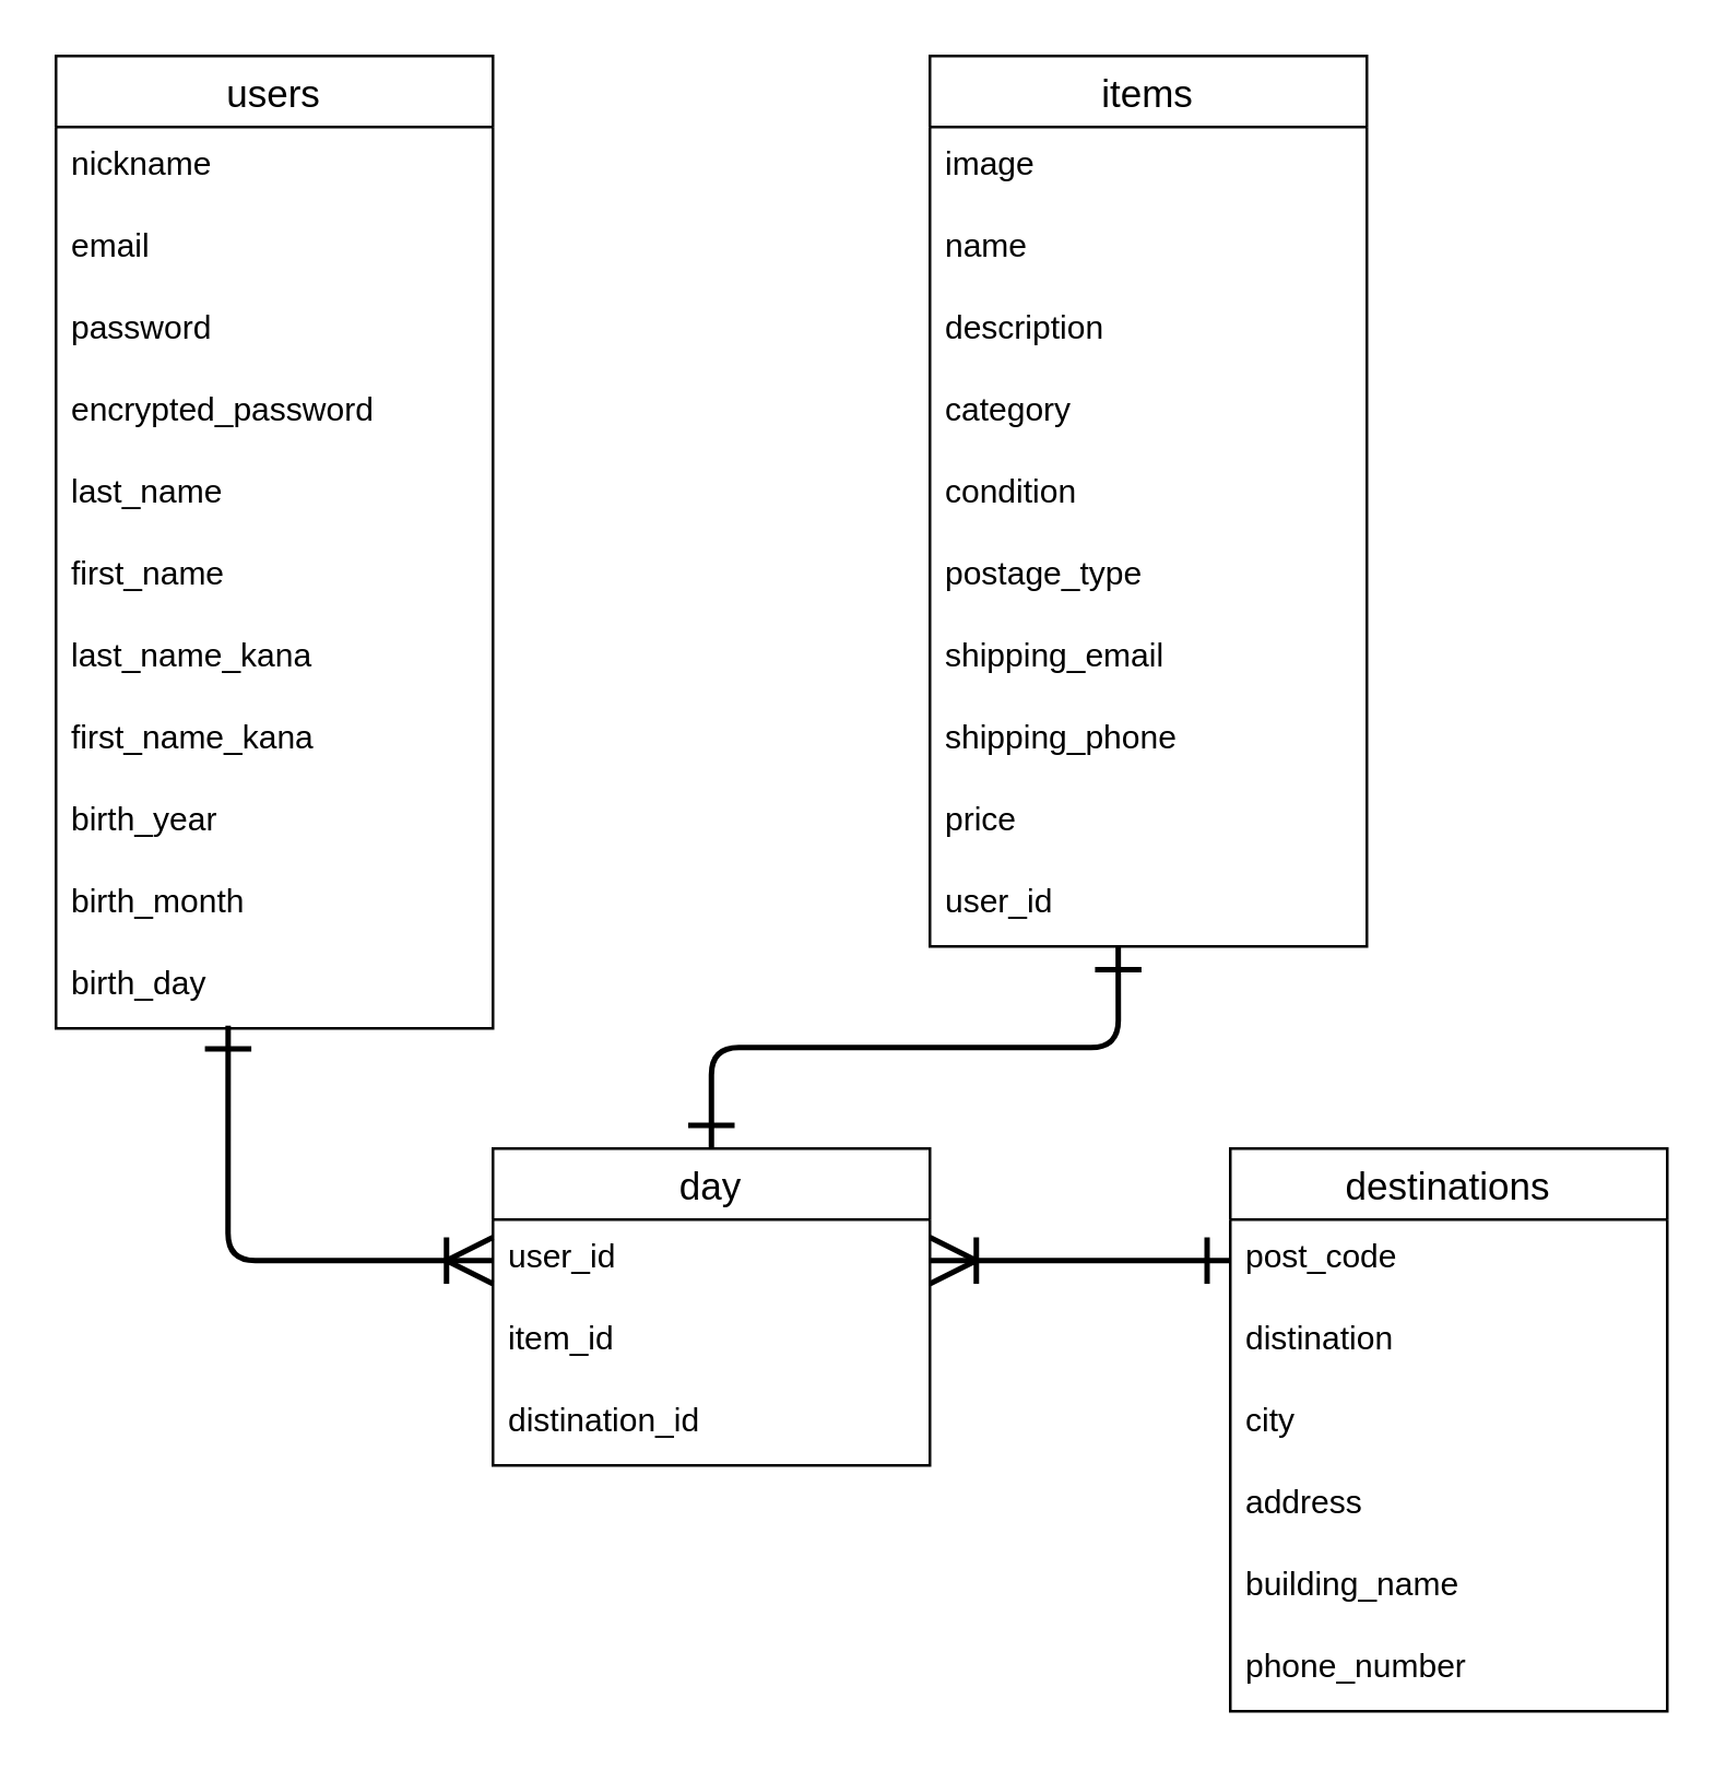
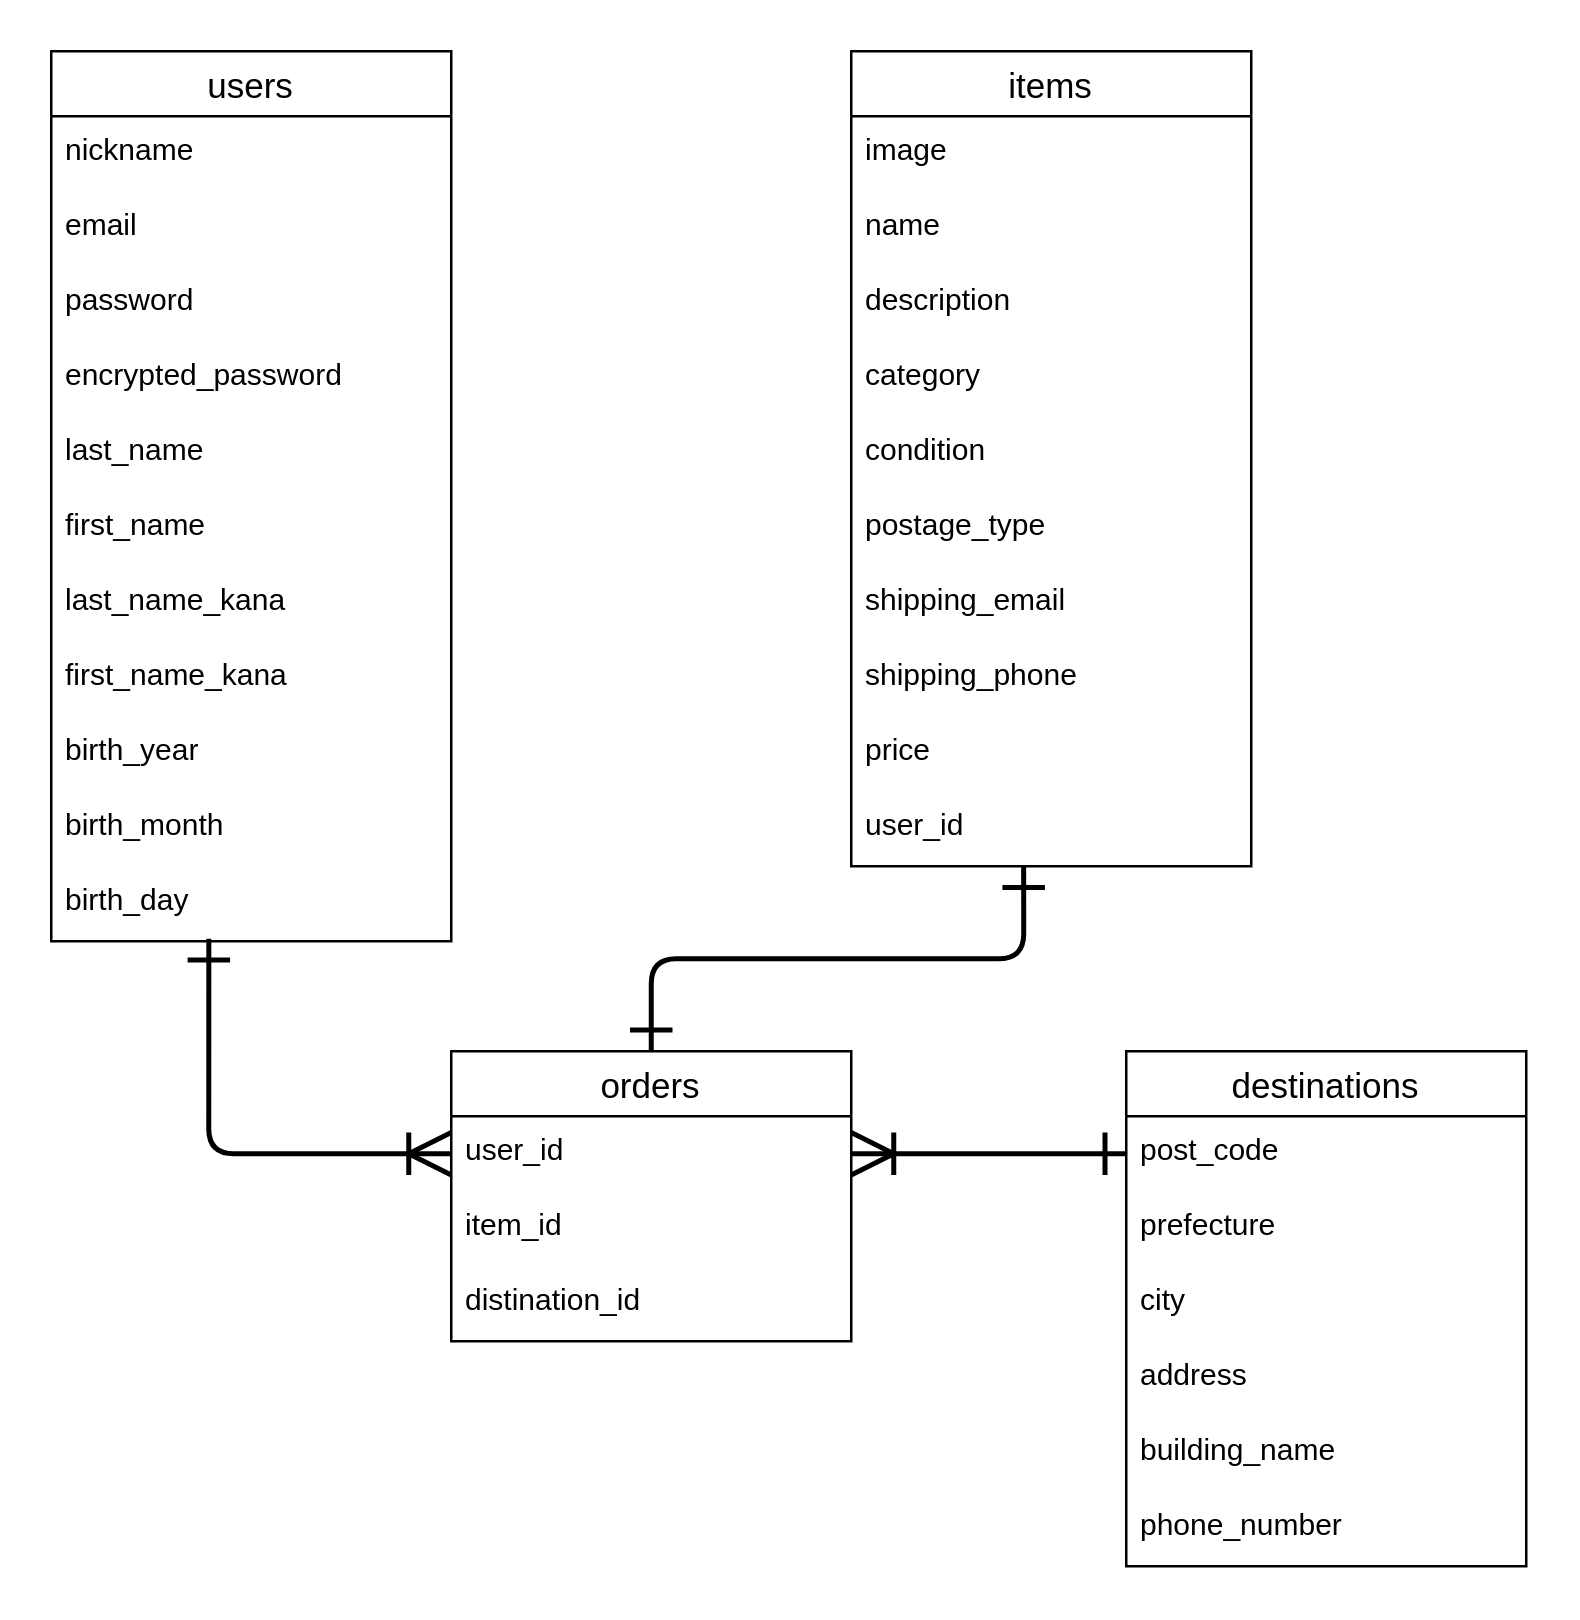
- <mxCell id="25" value="day" style="swimlane;fontStyle=0;childLayout=stackLayout;horizontal=1;startSize=26;horizontalStack=0;resizeParent=1;resizeParentMax=0;resizeLast=0;collapsible=1;marginBottom=0;align=center;fontSize=14;html=0;" parent="1" vertex="1"><mxGeometry x="180" y="420" width="160" height="116" as="geometry" /></mxCell>
+ <mxCell id="25" value="orders" style="swimlane;fontStyle=0;childLayout=stackLayout;horizontal=1;startSize=26;horizontalStack=0;resizeParent=1;resizeParentMax=0;resizeLast=0;collapsible=1;marginBottom=0;align=center;fontSize=14;html=0;" parent="1" vertex="1"><mxGeometry x="180" y="420" width="160" height="116" as="geometry" /></mxCell>
- <mxCell id="31" value="distination" style="text;strokeColor=none;fillColor=none;spacingLeft=4;spacingRight=4;overflow=hidden;rotatable=0;points=[[0,0.5],[1,0.5]];portConstraint=eastwest;fontSize=12;" parent="29" vertex="1"><mxGeometry y="56" width="160" height="30" as="geometry" /></mxCell>
+ <mxCell id="31" value="prefecture" style="text;strokeColor=none;fillColor=none;spacingLeft=4;spacingRight=4;overflow=hidden;rotatable=0;points=[[0,0.5],[1,0.5]];portConstraint=eastwest;fontSize=12;" parent="29" vertex="1"><mxGeometry y="56" width="160" height="30" as="geometry" /></mxCell>
